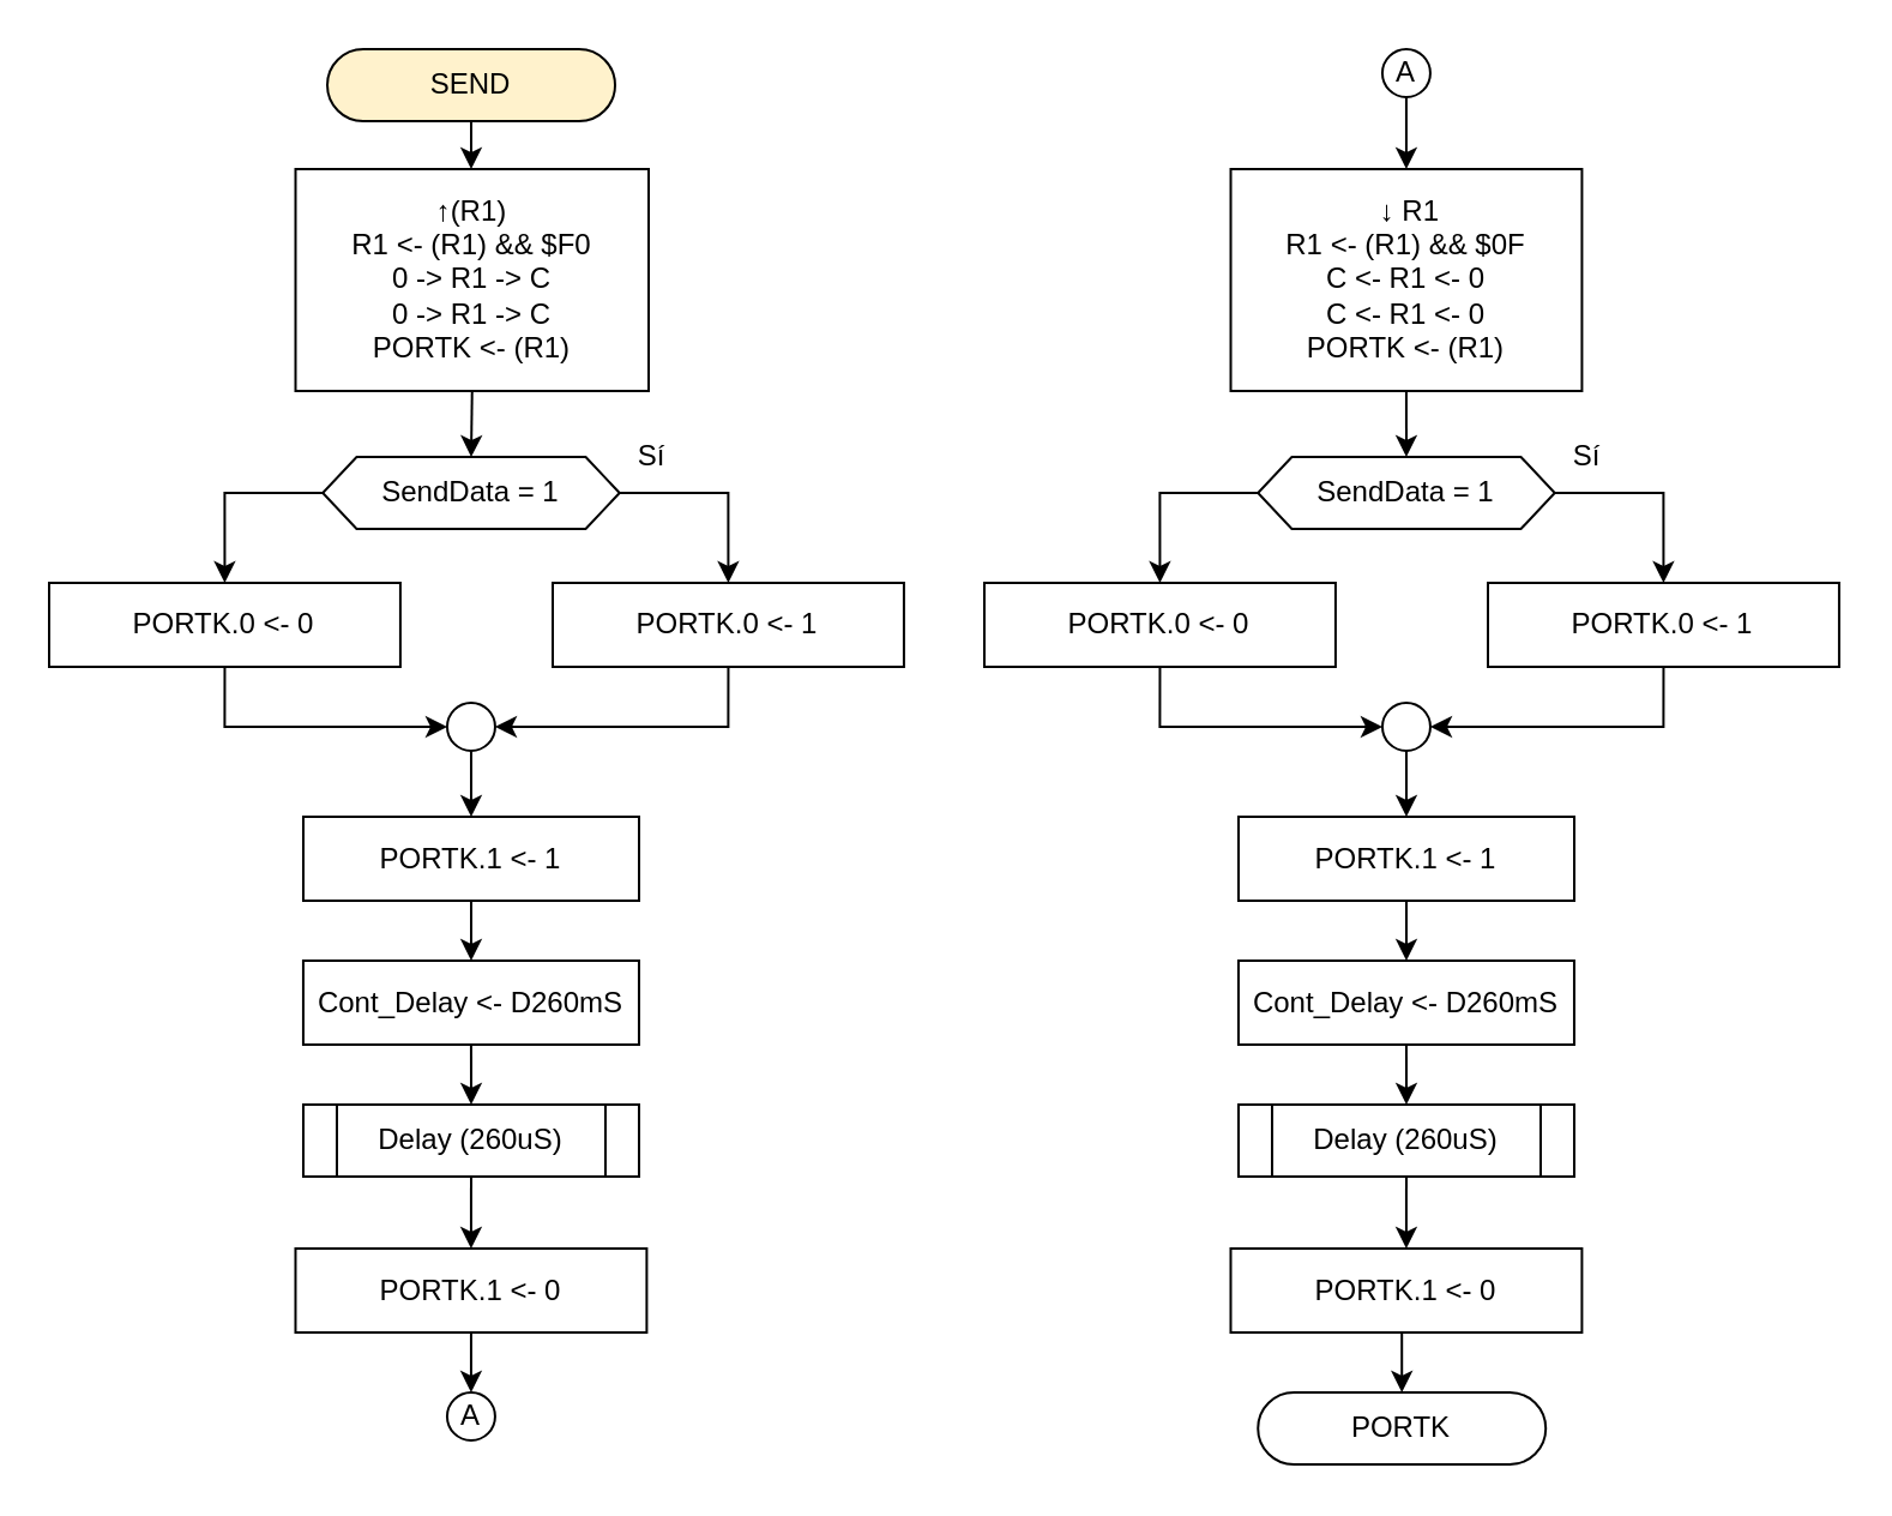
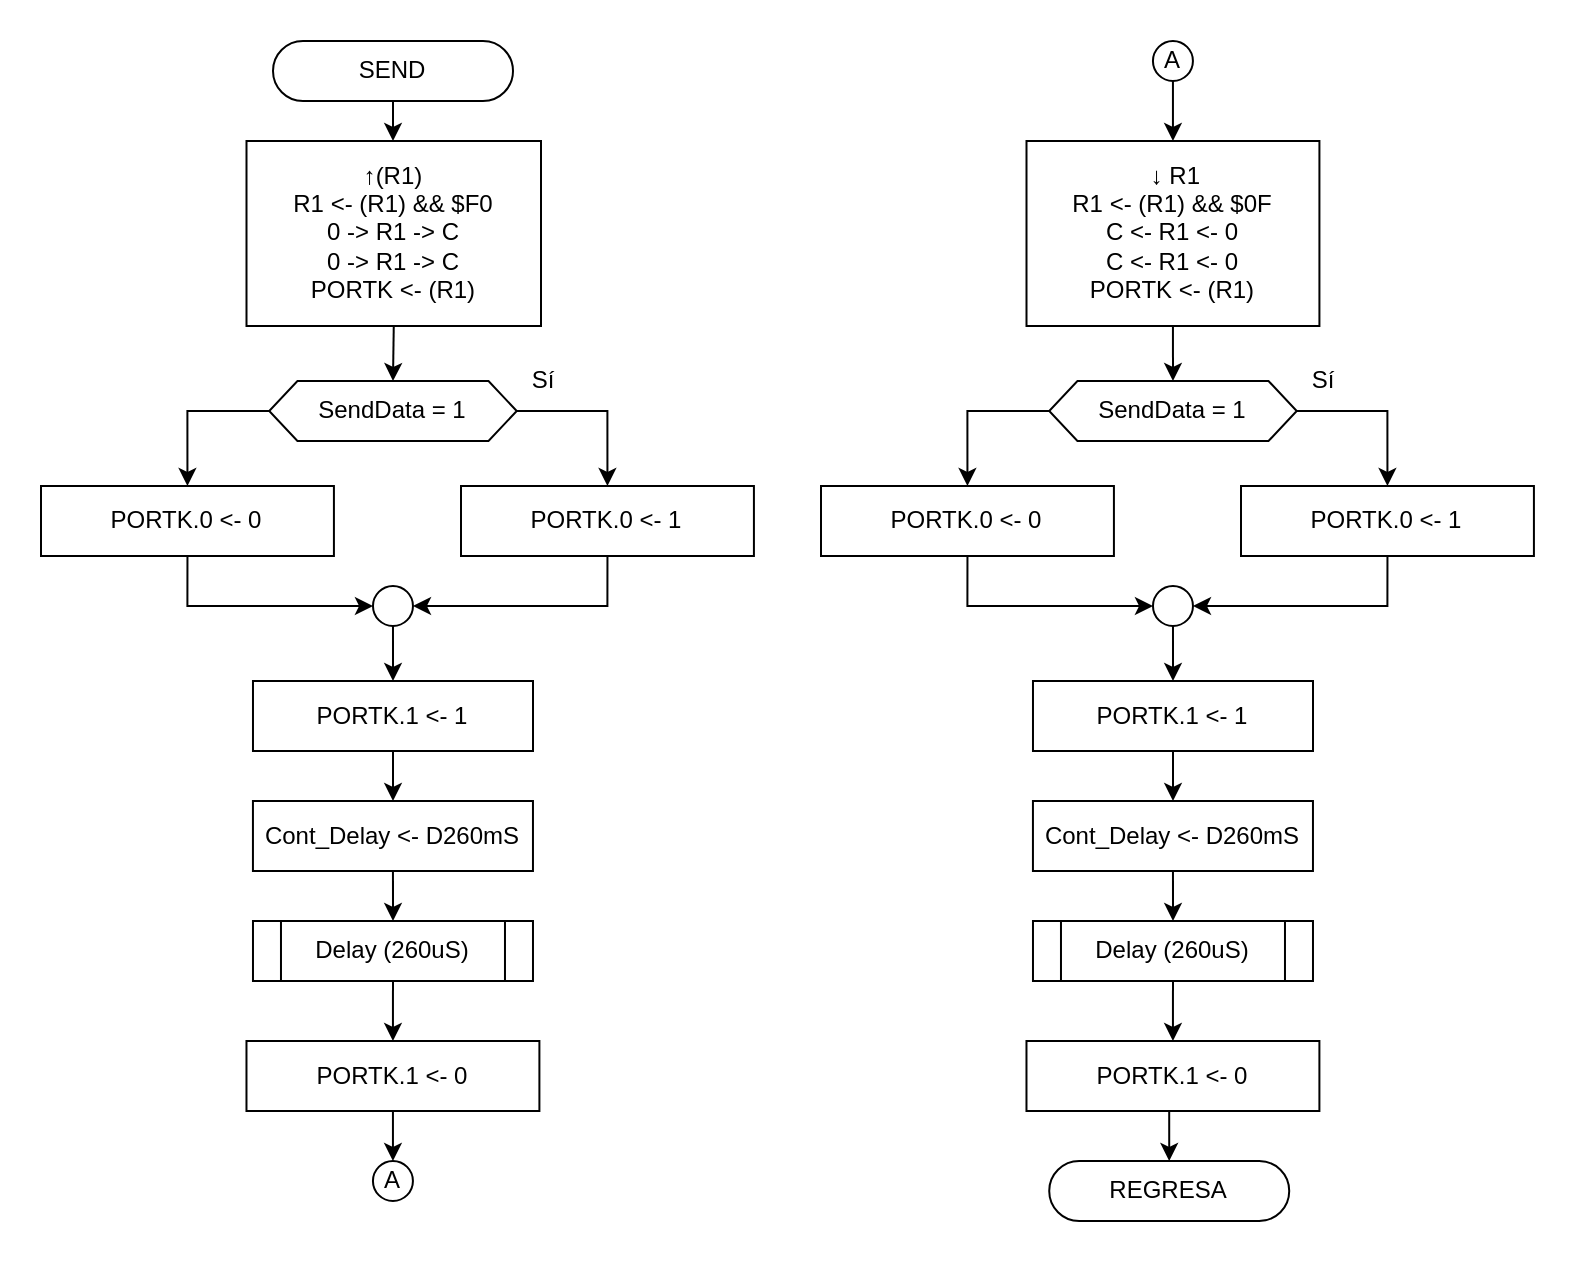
- <mxCell id="3" value="SEND" style="rounded=1;whiteSpace=wrap;html=1;fontSize=12;glass=0;strokeWidth=1;shadow=0;arcSize=50;fillColor=#fff2cc;" parent="1" vertex="1"><mxGeometry x="136" y="20" width="120" height="30" as="geometry" /></mxCell>
+ <mxCell id="3" value="SEND" style="rounded=1;whiteSpace=wrap;html=1;fontSize=12;glass=0;strokeWidth=1;shadow=0;arcSize=50;" parent="1" vertex="1"><mxGeometry x="136" y="20" width="120" height="30" as="geometry" /></mxCell>
- <mxCell id="47" value="PORTK" style="rounded=1;whiteSpace=wrap;html=1;fontSize=12;glass=0;strokeWidth=1;shadow=0;arcSize=50;" parent="1" vertex="1"><mxGeometry x="524.11" y="580" width="120" height="30" as="geometry" /></mxCell>
+ <mxCell id="47" value="REGRESA" style="rounded=1;whiteSpace=wrap;html=1;fontSize=12;glass=0;strokeWidth=1;shadow=0;arcSize=50;" parent="1" vertex="1"><mxGeometry x="524.11" y="580" width="120" height="30" as="geometry" /></mxCell>
